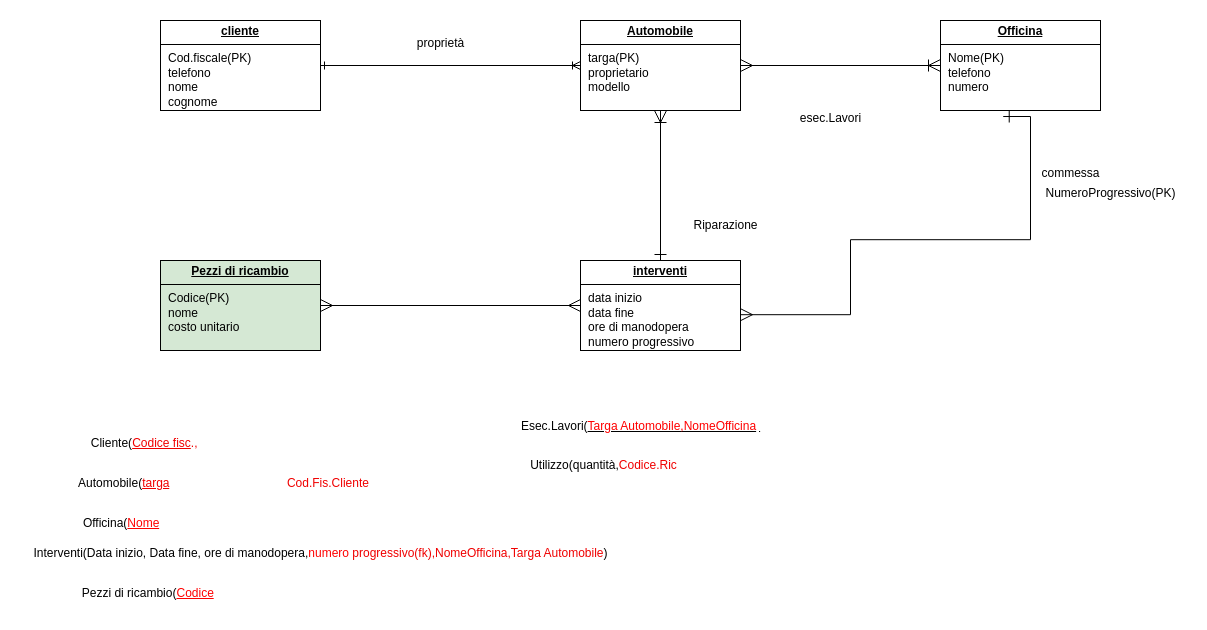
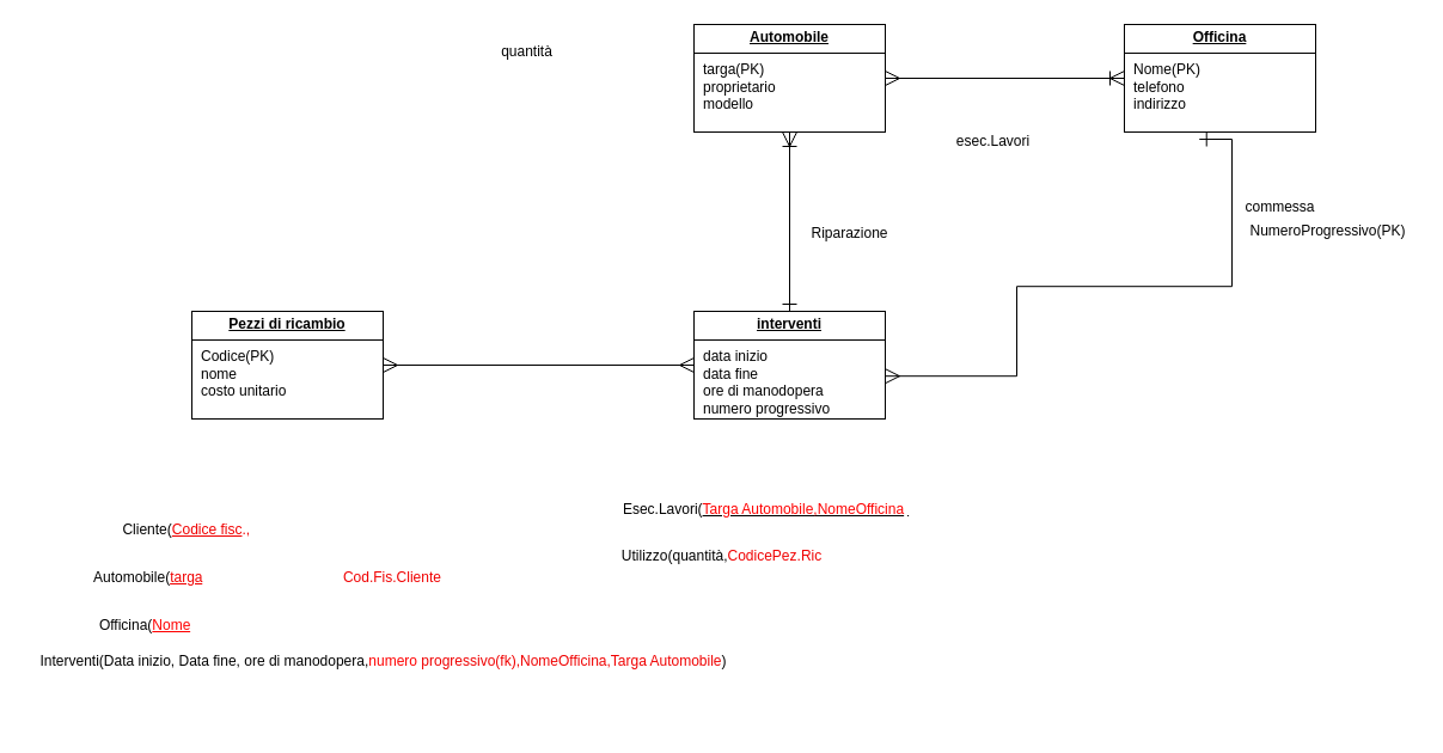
- <mxCell id="6" value="proprietà" style="text;html=1;align=center;verticalAlign=middle;resizable=0;points=[];autosize=1;strokeColor=none;fillColor=none;" vertex="1" parent="1"><mxGeometry x="405" y="28" width="70" height="30" as="geometry" /></mxCell>
+ <mxCell id="6" value="quantità" style="text;html=1;align=center;verticalAlign=middle;resizable=0;points=[];autosize=1;strokeColor=none;fillColor=none;" vertex="1" parent="1"><mxGeometry x="405" y="28" width="70" height="30" as="geometry" /></mxCell>
- <mxCell id="10" value="&lt;p style=&quot;margin:0px;margin-top:4px;text-align:center;text-decoration:underline;&quot;&gt;&lt;b&gt;Officina&lt;/b&gt;&lt;/p&gt;&lt;hr size=&quot;1&quot; style=&quot;border-style:solid;&quot;&gt;&lt;p style=&quot;margin:0px;margin-left:8px;&quot;&gt;Nome(PK)&lt;br&gt;telefono&lt;br&gt;numero&lt;/p&gt;" style="verticalAlign=top;align=left;overflow=fill;html=1;whiteSpace=wrap;" vertex="1" parent="1"><mxGeometry x="940" y="20" width="160" height="90" as="geometry" /></mxCell>
+ <mxCell id="10" value="&lt;p style=&quot;margin:0px;margin-top:4px;text-align:center;text-decoration:underline;&quot;&gt;&lt;b&gt;Officina&lt;/b&gt;&lt;/p&gt;&lt;hr size=&quot;1&quot; style=&quot;border-style:solid;&quot;&gt;&lt;p style=&quot;margin:0px;margin-left:8px;&quot;&gt;Nome(PK)&lt;br&gt;telefono&lt;br&gt;indirizzo&lt;/p&gt;" style="verticalAlign=top;align=left;overflow=fill;html=1;whiteSpace=wrap;" vertex="1" parent="1"><mxGeometry x="940" y="20" width="160" height="90" as="geometry" /></mxCell>
- <mxCell id="5" value="&lt;p style=&quot;margin:0px;margin-top:4px;text-align:center;text-decoration:underline;&quot;&gt;&lt;b&gt;cliente&lt;/b&gt;&lt;/p&gt;&lt;hr size=&quot;1&quot; style=&quot;border-style:solid;&quot;&gt;&lt;p style=&quot;margin:0px;margin-left:8px;&quot;&gt;Cod.fiscale(PK)&lt;br&gt;telefono&lt;br&gt;nome&lt;/p&gt;&lt;p style=&quot;margin:0px;margin-left:8px;&quot;&gt;cognome&lt;/p&gt;" style="verticalAlign=top;align=left;overflow=fill;html=1;whiteSpace=wrap;" vertex="1" parent="1"><mxGeometry x="160" y="20" width="160" height="90" as="geometry" /></mxCell>
- <mxCell id="4" style="edgeStyle=orthogonalEdgeStyle;rounded=0;orthogonalLoop=1;jettySize=auto;html=1;exitX=1;exitY=0.5;exitDx=0;exitDy=0;entryX=0;entryY=0.5;entryDx=0;entryDy=0;startArrow=ERone;startFill=0;endArrow=ERoneToMany;endFill=0;" edge="1" parent="1" source="5" target="3"><mxGeometry relative="1" as="geometry" /></mxCell>
- <mxCell id="13" value="Riparazione" style="text;html=1;align=center;verticalAlign=middle;resizable=0;points=[];autosize=1;strokeColor=none;fillColor=none;" vertex="1" parent="1"><mxGeometry x="680" y="210" width="90" height="30" as="geometry" /></mxCell>
+ <mxCell id="13" value="Riparazione" style="text;html=1;align=center;verticalAlign=middle;resizable=0;points=[];autosize=1;strokeColor=none;fillColor=none;" vertex="1" parent="1"><mxGeometry x="665" y="180" width="90" height="30" as="geometry" /></mxCell>
- <mxCell id="16" value="&lt;p style=&quot;margin:0px;margin-top:4px;text-align:center;text-decoration:underline;&quot;&gt;&lt;b&gt;Pezzi di ricambio&lt;/b&gt;&lt;/p&gt;&lt;hr size=&quot;1&quot; style=&quot;border-style:solid;&quot;&gt;&lt;p style=&quot;margin:0px;margin-left:8px;&quot;&gt;Codice(PK)&lt;br&gt;nome&lt;br&gt;costo unitario&lt;/p&gt;" style="verticalAlign=top;align=left;overflow=fill;html=1;whiteSpace=wrap;fillColor=#d5e8d4;" vertex="1" parent="1"><mxGeometry x="160" y="260" width="160" height="90" as="geometry" /></mxCell>
+ <mxCell id="16" value="&lt;p style=&quot;margin:0px;margin-top:4px;text-align:center;text-decoration:underline;&quot;&gt;&lt;b&gt;Pezzi di ricambio&lt;/b&gt;&lt;/p&gt;&lt;hr size=&quot;1&quot; style=&quot;border-style:solid;&quot;&gt;&lt;p style=&quot;margin:0px;margin-left:8px;&quot;&gt;Codice(PK)&lt;br&gt;nome&lt;br&gt;costo unitario&lt;/p&gt;" style="verticalAlign=top;align=left;overflow=fill;html=1;whiteSpace=wrap;" vertex="1" parent="1"><mxGeometry x="160" y="260" width="160" height="90" as="geometry" /></mxCell>
- <mxCell id="17" value="Cliente(&lt;font color=&quot;#f00000&quot;&gt;&lt;u&gt;Codice fisc&lt;/u&gt;.,&lt;/font&gt;&lt;font color=&quot;#ffffff&quot;&gt;telefono,nome,cognome)&lt;/font&gt;" style="text;html=1;align=center;verticalAlign=middle;resizable=0;points=[];autosize=1;strokeColor=none;fillColor=none;" vertex="1" parent="1"><mxGeometry x="80" y="428" width="260" height="30" as="geometry" /></mxCell>
+ <mxCell id="17" value="Cliente(&lt;font color=&quot;#f00000&quot;&gt;&lt;u&gt;Codice fisc&lt;/u&gt;.,&lt;/font&gt;&lt;font color=&quot;#ffffff&quot;&gt;fine,nome,cognome)&lt;/font&gt;" style="text;html=1;align=center;verticalAlign=middle;resizable=0;points=[];autosize=1;strokeColor=none;fillColor=none;" vertex="1" parent="1"><mxGeometry x="80" y="428" width="260" height="30" as="geometry" /></mxCell>
- <mxCell id="23" value="Utilizzo(quantità,&lt;font color=&quot;#f00000&quot;&gt;Codice.Ric&lt;/font&gt;&lt;font color=&quot;#ffffff&quot;&gt;)&lt;/font&gt;" style="text;html=1;align=center;verticalAlign=middle;resizable=0;points=[];autosize=1;strokeColor=none;fillColor=none;" vertex="1" parent="1"><mxGeometry x="510" y="450" width="190" height="30" as="geometry" /></mxCell>
+ <mxCell id="23" value="Utilizzo(quantità,&lt;font color=&quot;#f00000&quot;&gt;CodicePez.Ric&lt;/font&gt;&lt;font color=&quot;#ffffff&quot;&gt;)&lt;/font&gt;" style="text;html=1;align=center;verticalAlign=middle;resizable=0;points=[];autosize=1;strokeColor=none;fillColor=none;" vertex="1" parent="1"><mxGeometry x="510" y="450" width="190" height="30" as="geometry" /></mxCell>
- <mxCell id="21" value="Pezzi di ricambio(&lt;font style=&quot;text-decoration-line: underline;&quot; color=&quot;#ff0000&quot;&gt;Codice&lt;/font&gt;&lt;font style=&quot;&quot; color=&quot;#ffffff&quot;&gt;&lt;u&gt;,&lt;/u&gt;nome, costo unitario&lt;u&gt;)&lt;/u&gt;&lt;/font&gt;" style="text;html=1;align=center;verticalAlign=middle;resizable=0;points=[];autosize=1;strokeColor=none;fillColor=none;" vertex="1" parent="1"><mxGeometry x="70" y="578" width="270" height="30" as="geometry" /></mxCell>
